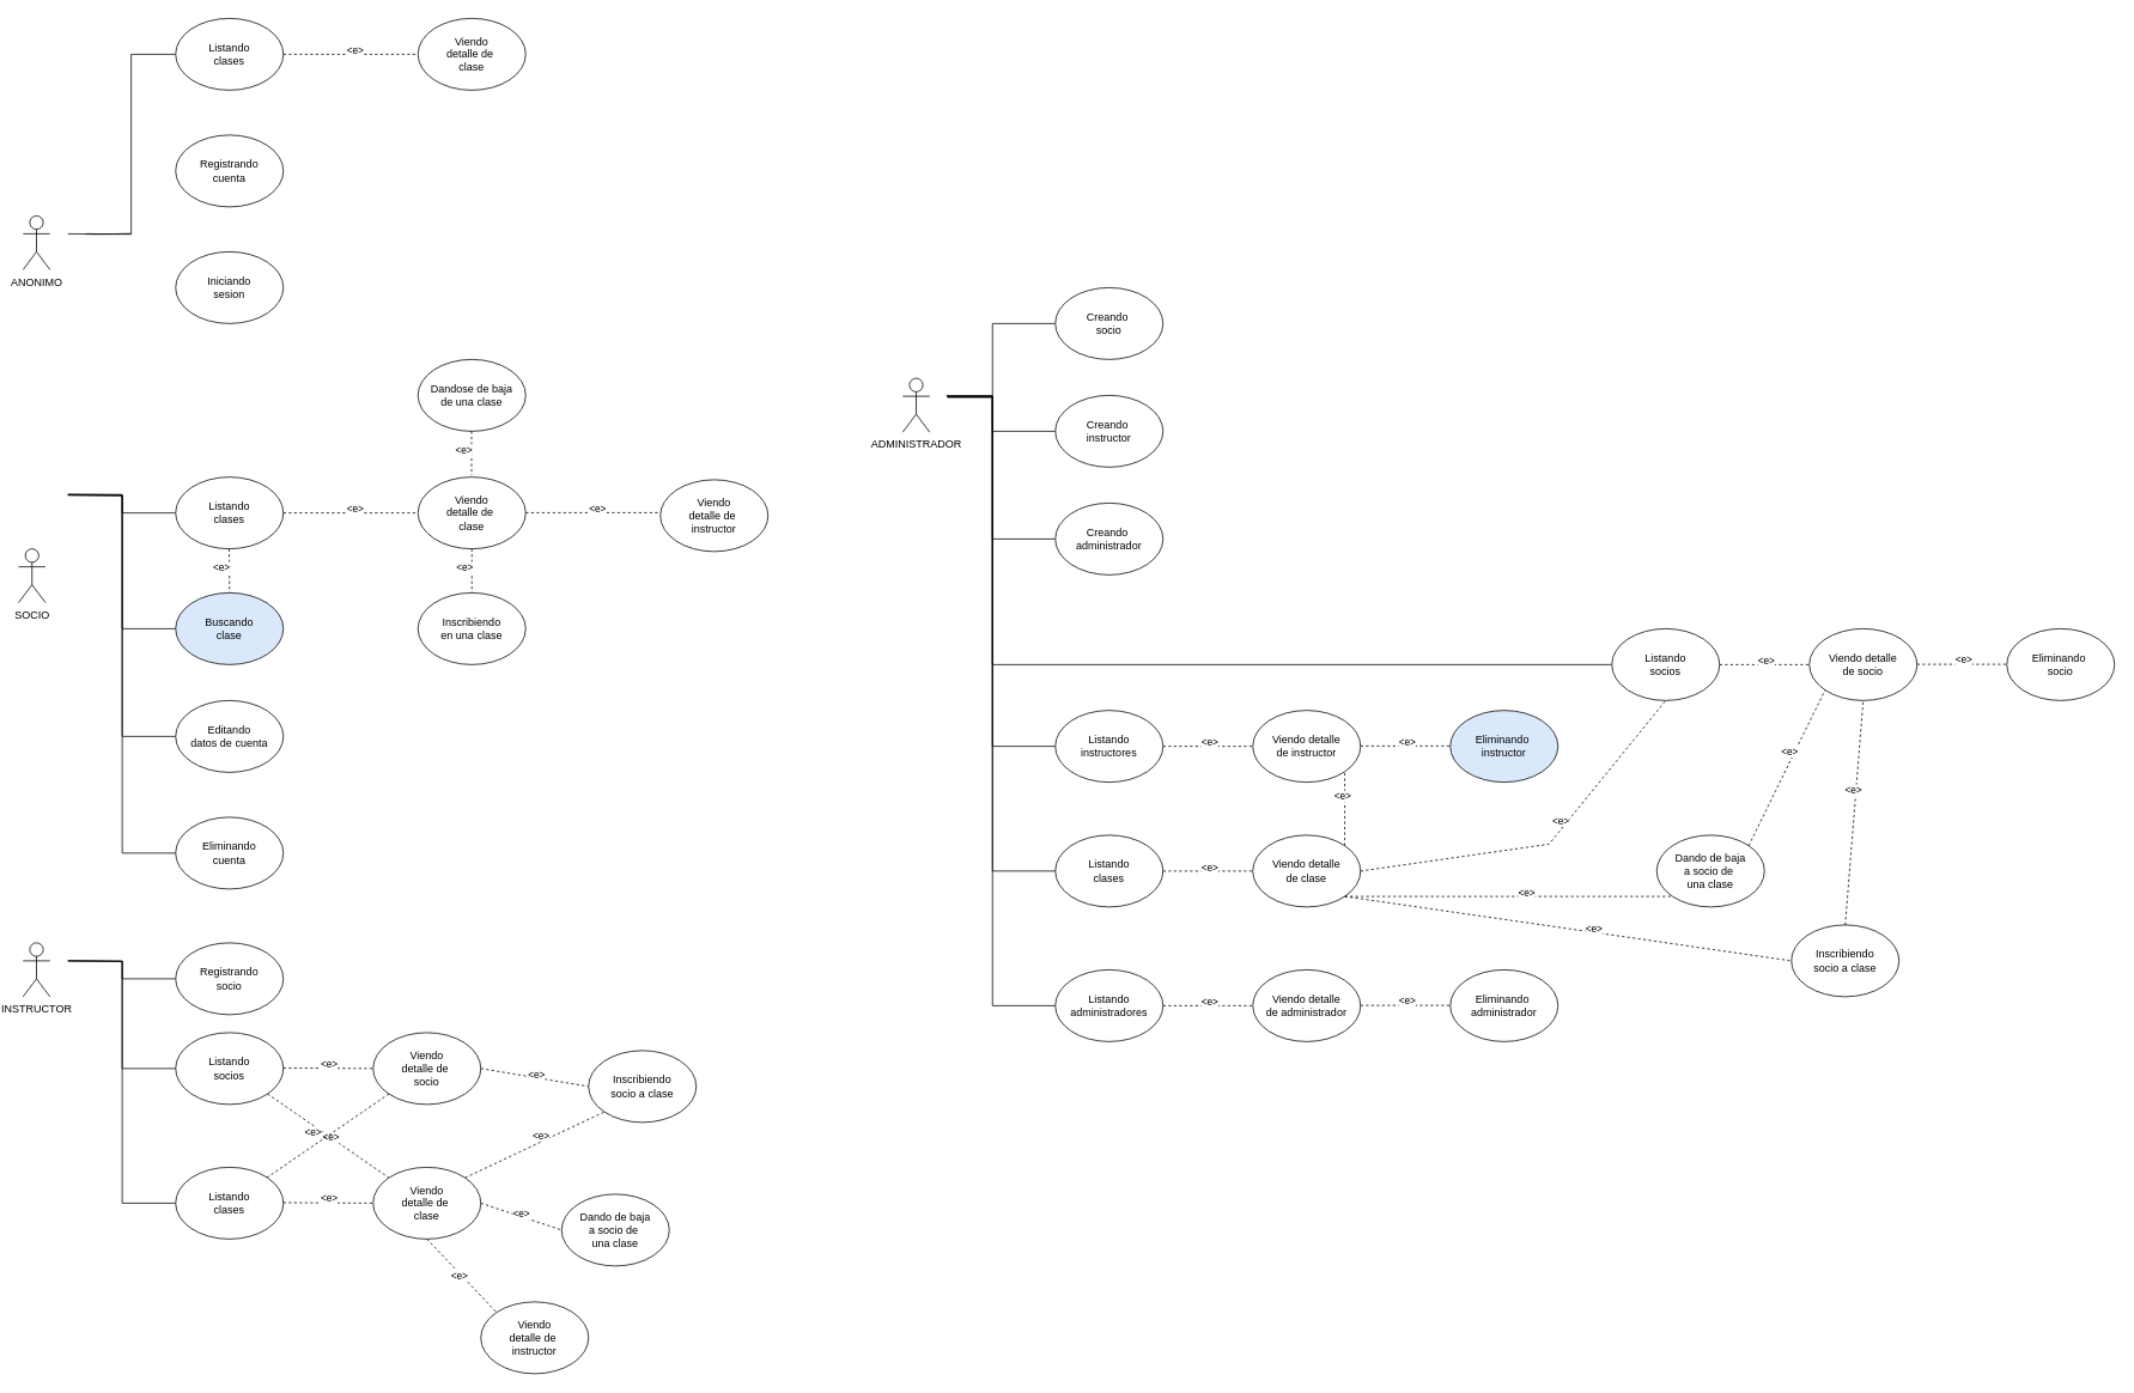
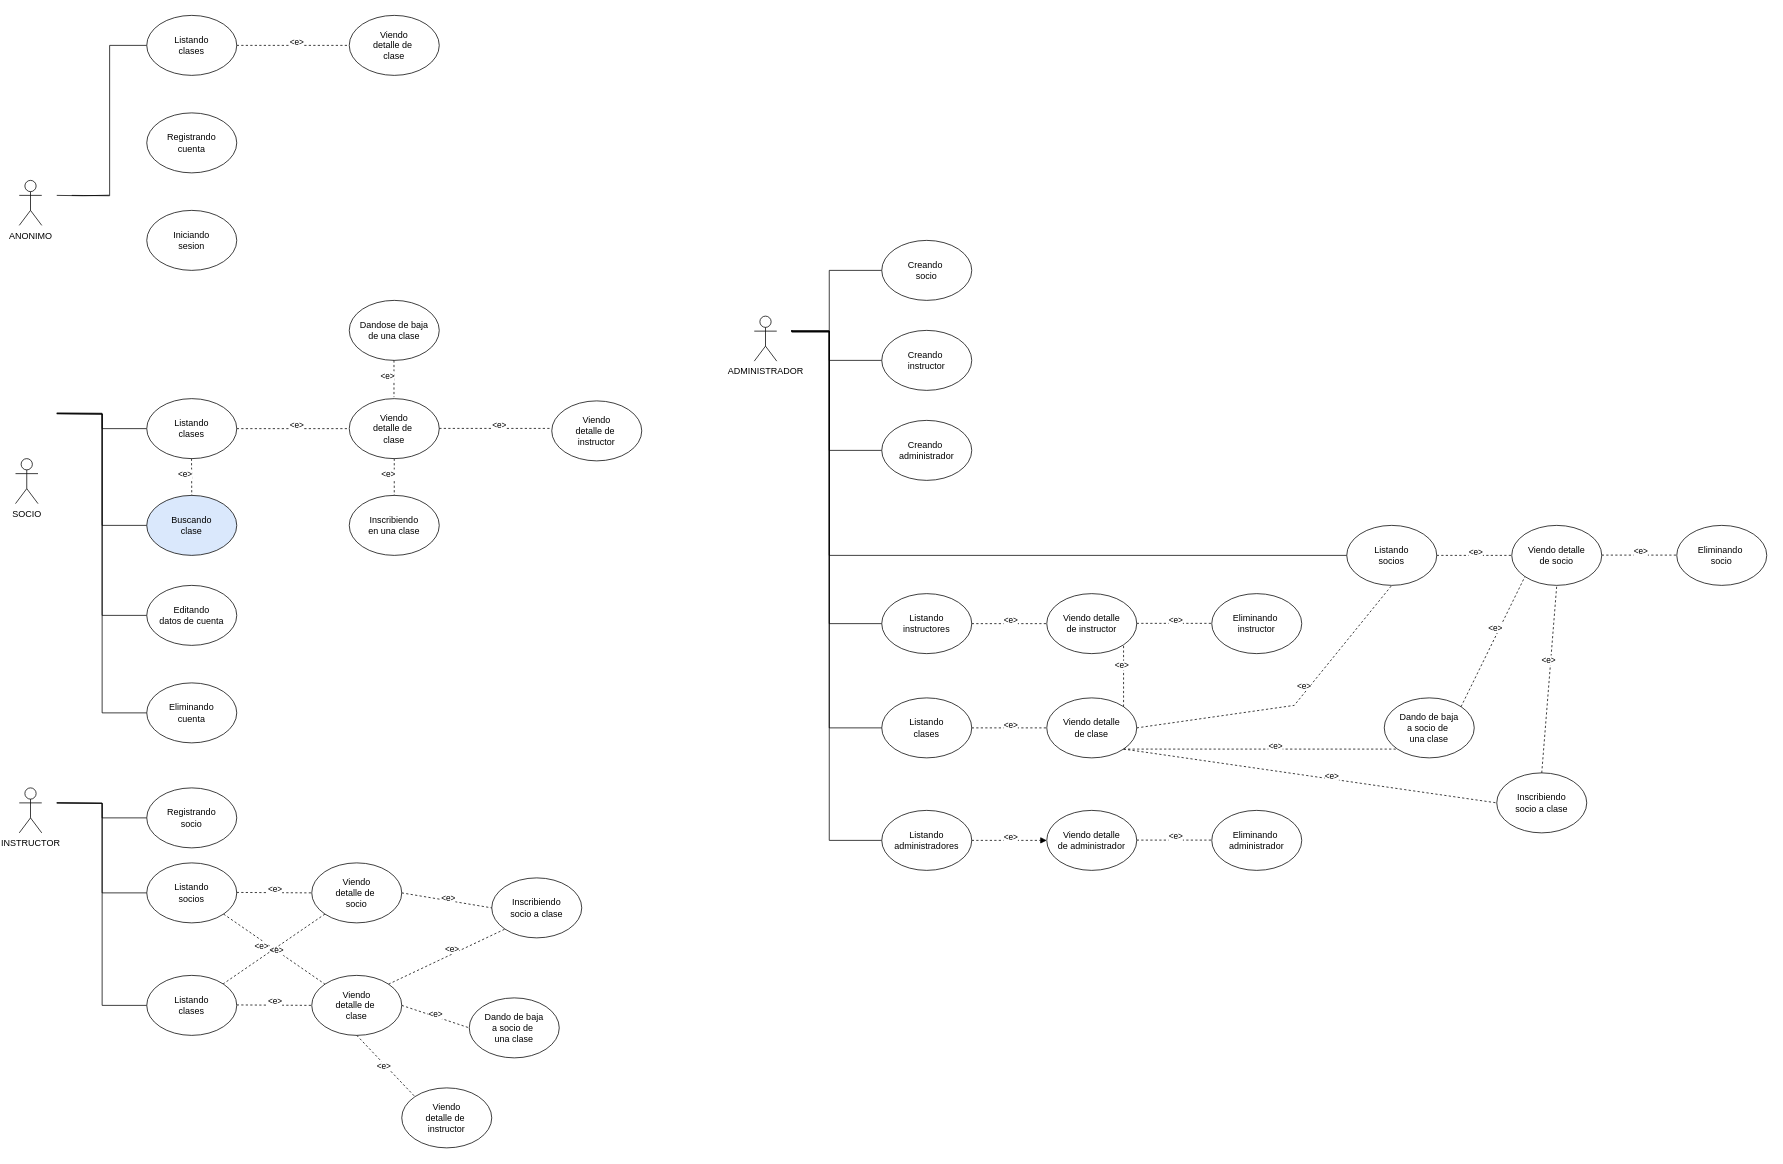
- <mxCell id="69" value="Eliminando&amp;nbsp;&lt;div&gt;instructor&lt;/div&gt;" style="ellipse;whiteSpace=wrap;html=1;fillColor=#dae8fc;" parent="1" vertex="1"><mxGeometry x="1615" y="791" width="120" height="80" as="geometry" /></mxCell>
+ <mxCell id="69" value="Eliminando&amp;nbsp;&lt;div&gt;instructor&lt;/div&gt;" style="ellipse;whiteSpace=wrap;html=1;" parent="1" vertex="1"><mxGeometry x="1615" y="791" width="120" height="80" as="geometry" /></mxCell>
- <mxCell id="99" value="" style="endArrow=none;dashed=1;html=1;rounded=0;exitX=1;exitY=0.5;exitDx=0;exitDy=0;entryX=0;entryY=0.5;entryDx=0;entryDy=0;" parent="1" source="97" target="98" edge="1"><mxGeometry width="50" height="50" relative="1" as="geometry"><mxPoint x="1355" y="1170" as="sourcePoint" /><mxPoint x="1355.29" y="1219" as="targetPoint" /></mxGeometry></mxCell>
+ <mxCell id="99" value="" style="endArrow=block;dashed=1;html=1;rounded=0;exitX=1;exitY=0.5;exitDx=0;exitDy=0;entryX=0;entryY=0.5;entryDx=0;entryDy=0;" parent="1" source="97" target="98" edge="1"><mxGeometry width="50" height="50" relative="1" as="geometry"><mxPoint x="1355" y="1170" as="sourcePoint" /><mxPoint x="1355.29" y="1219" as="targetPoint" /></mxGeometry></mxCell>
